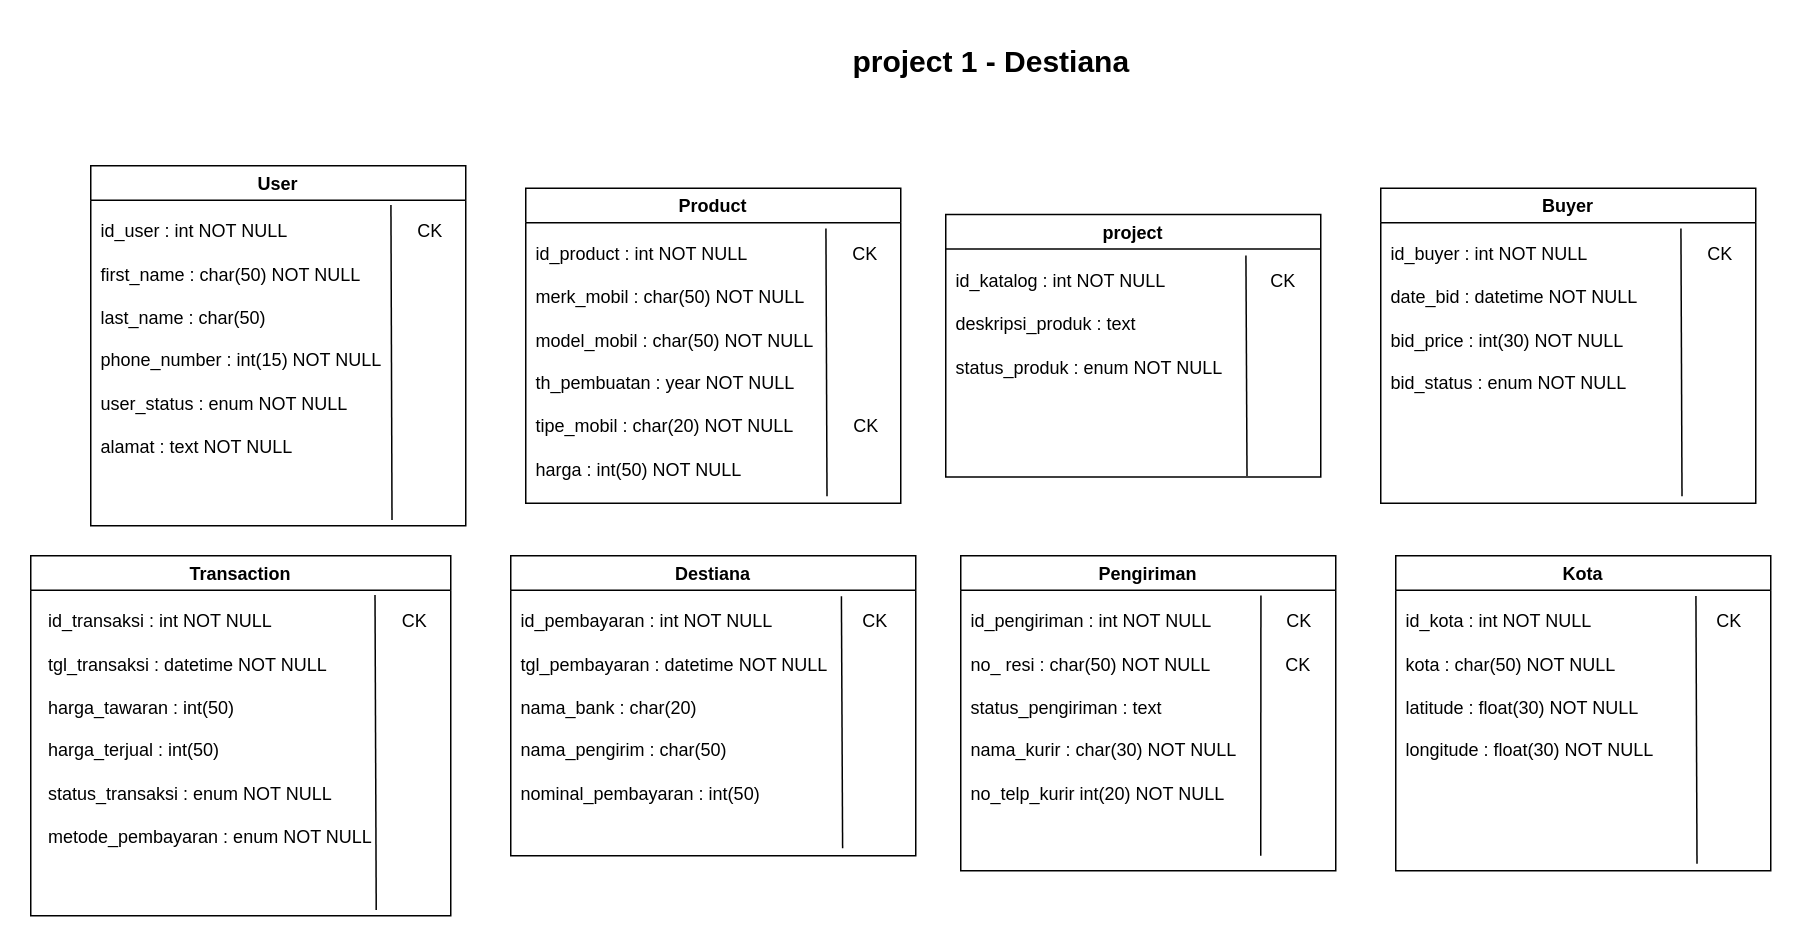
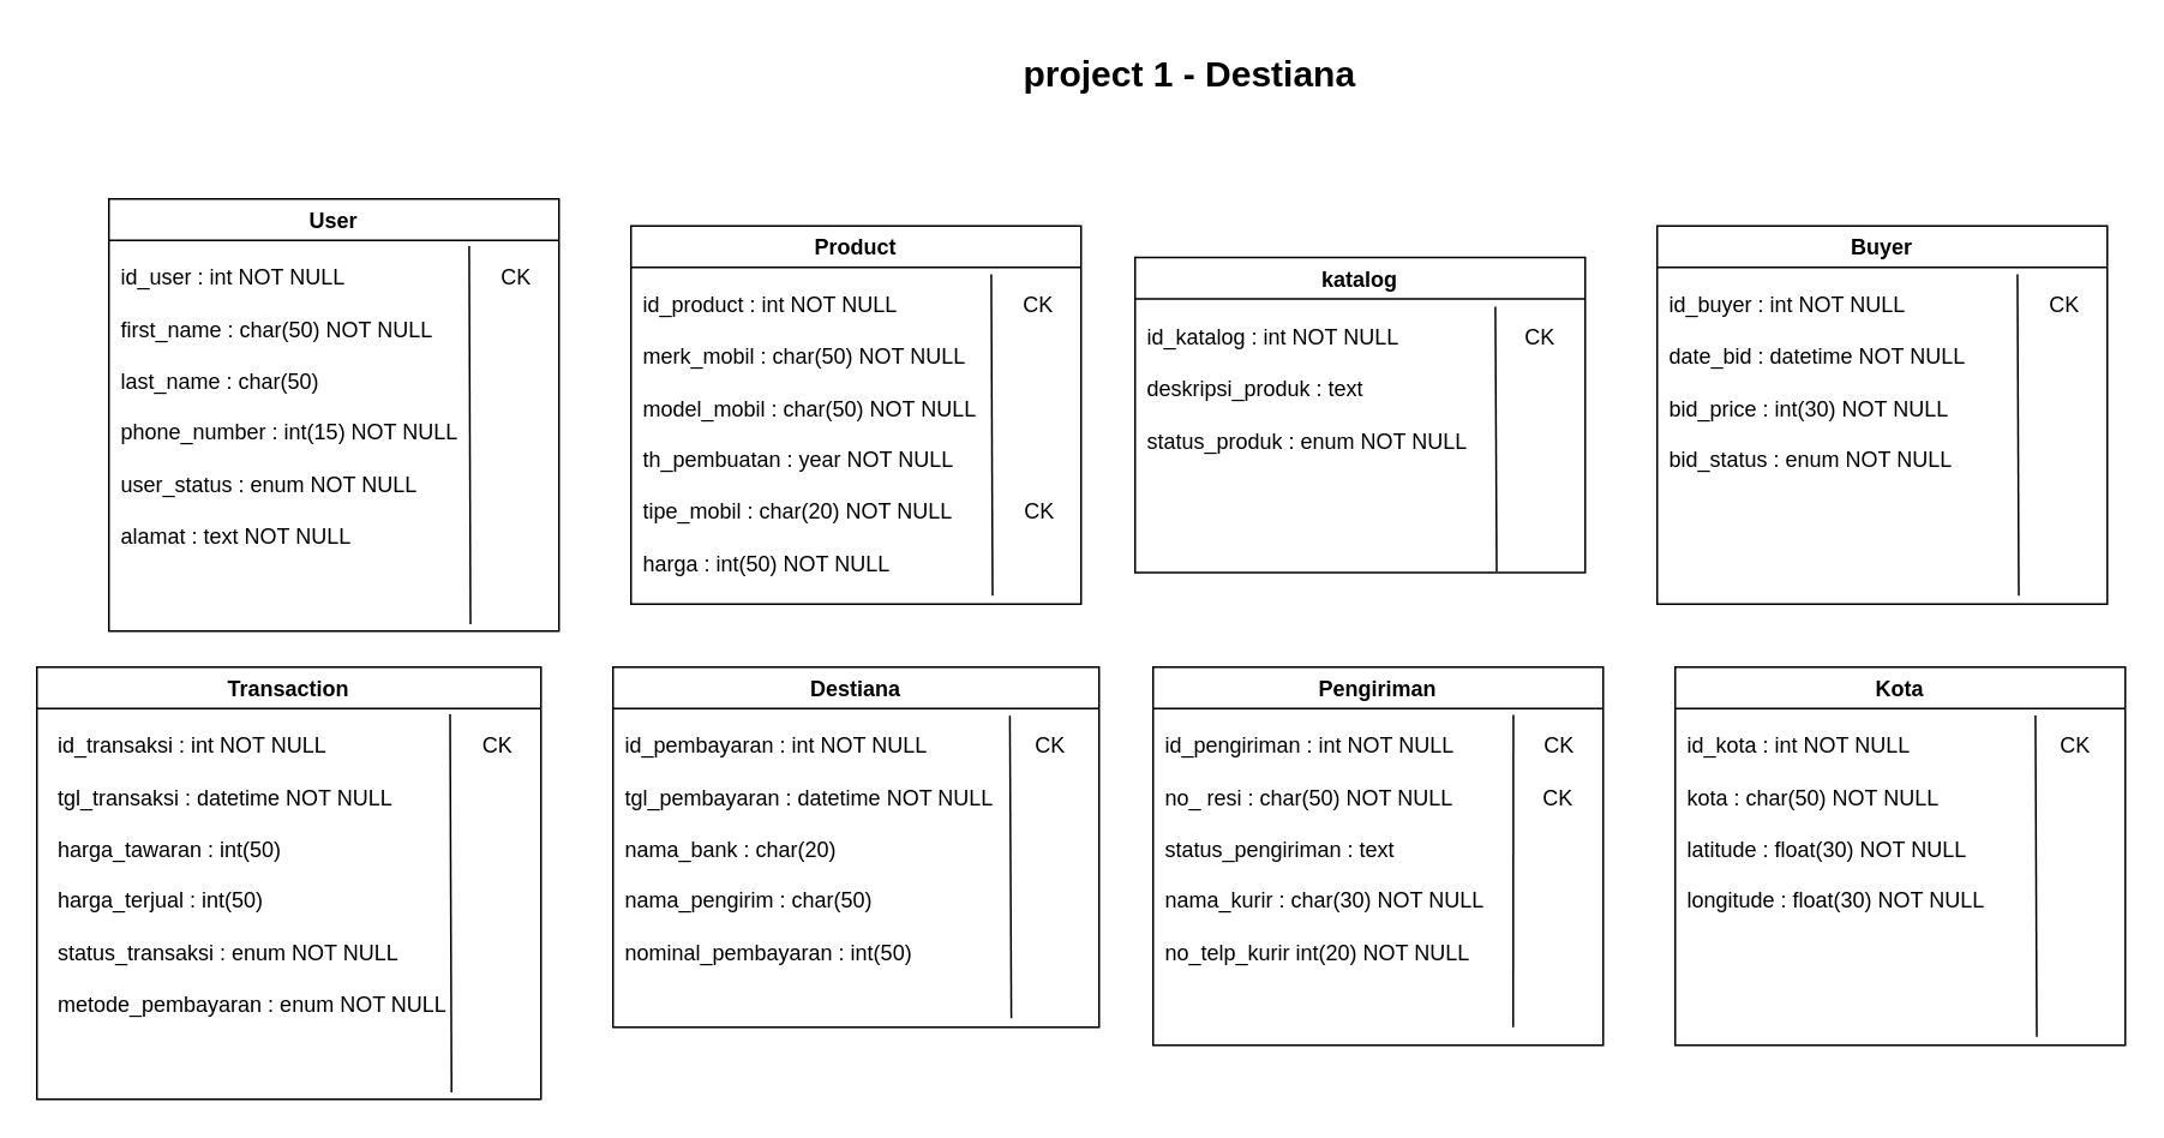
- <mxCell id="11" value="project" style="swimlane;" vertex="1" parent="1"><mxGeometry x="630" y="142.5" width="250" height="175" as="geometry" /></mxCell>
+ <mxCell id="11" value="katalog" style="swimlane;" vertex="1" parent="1"><mxGeometry x="630" y="142.5" width="250" height="175" as="geometry" /></mxCell>
